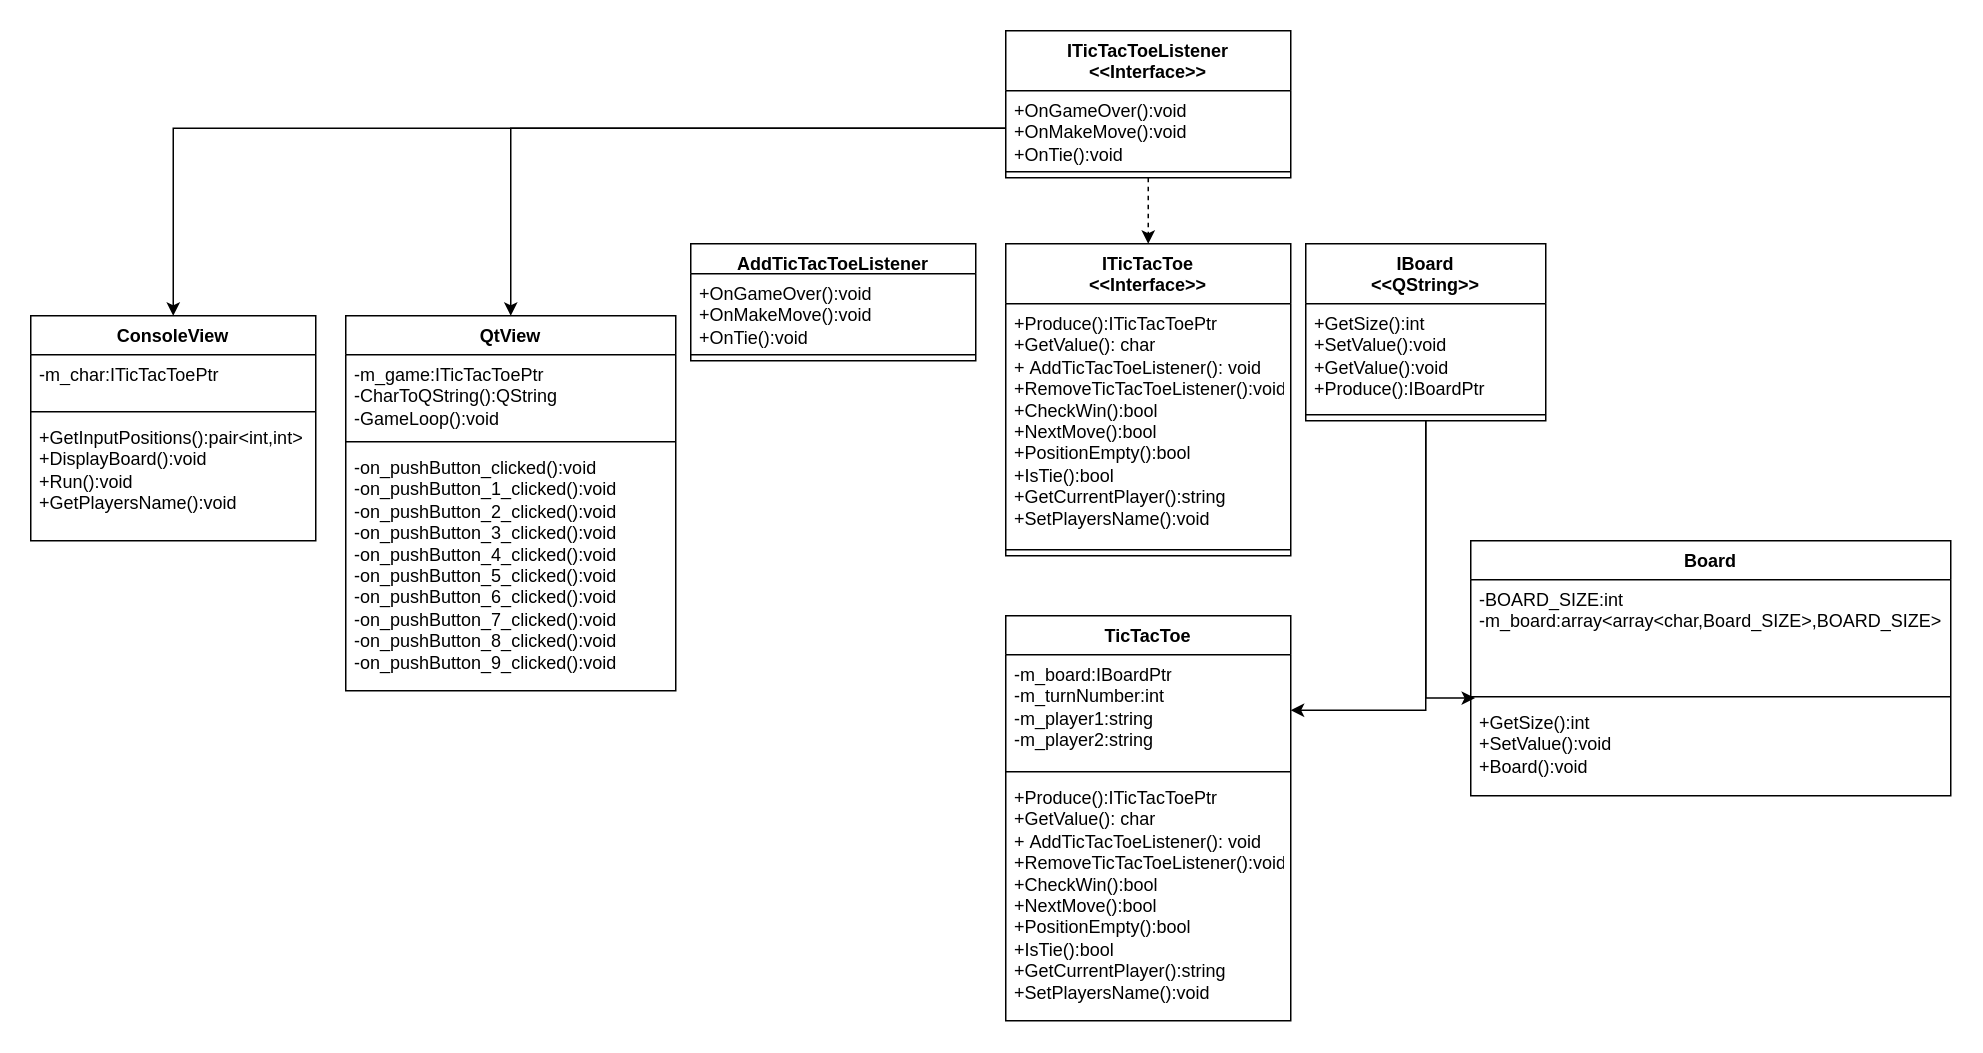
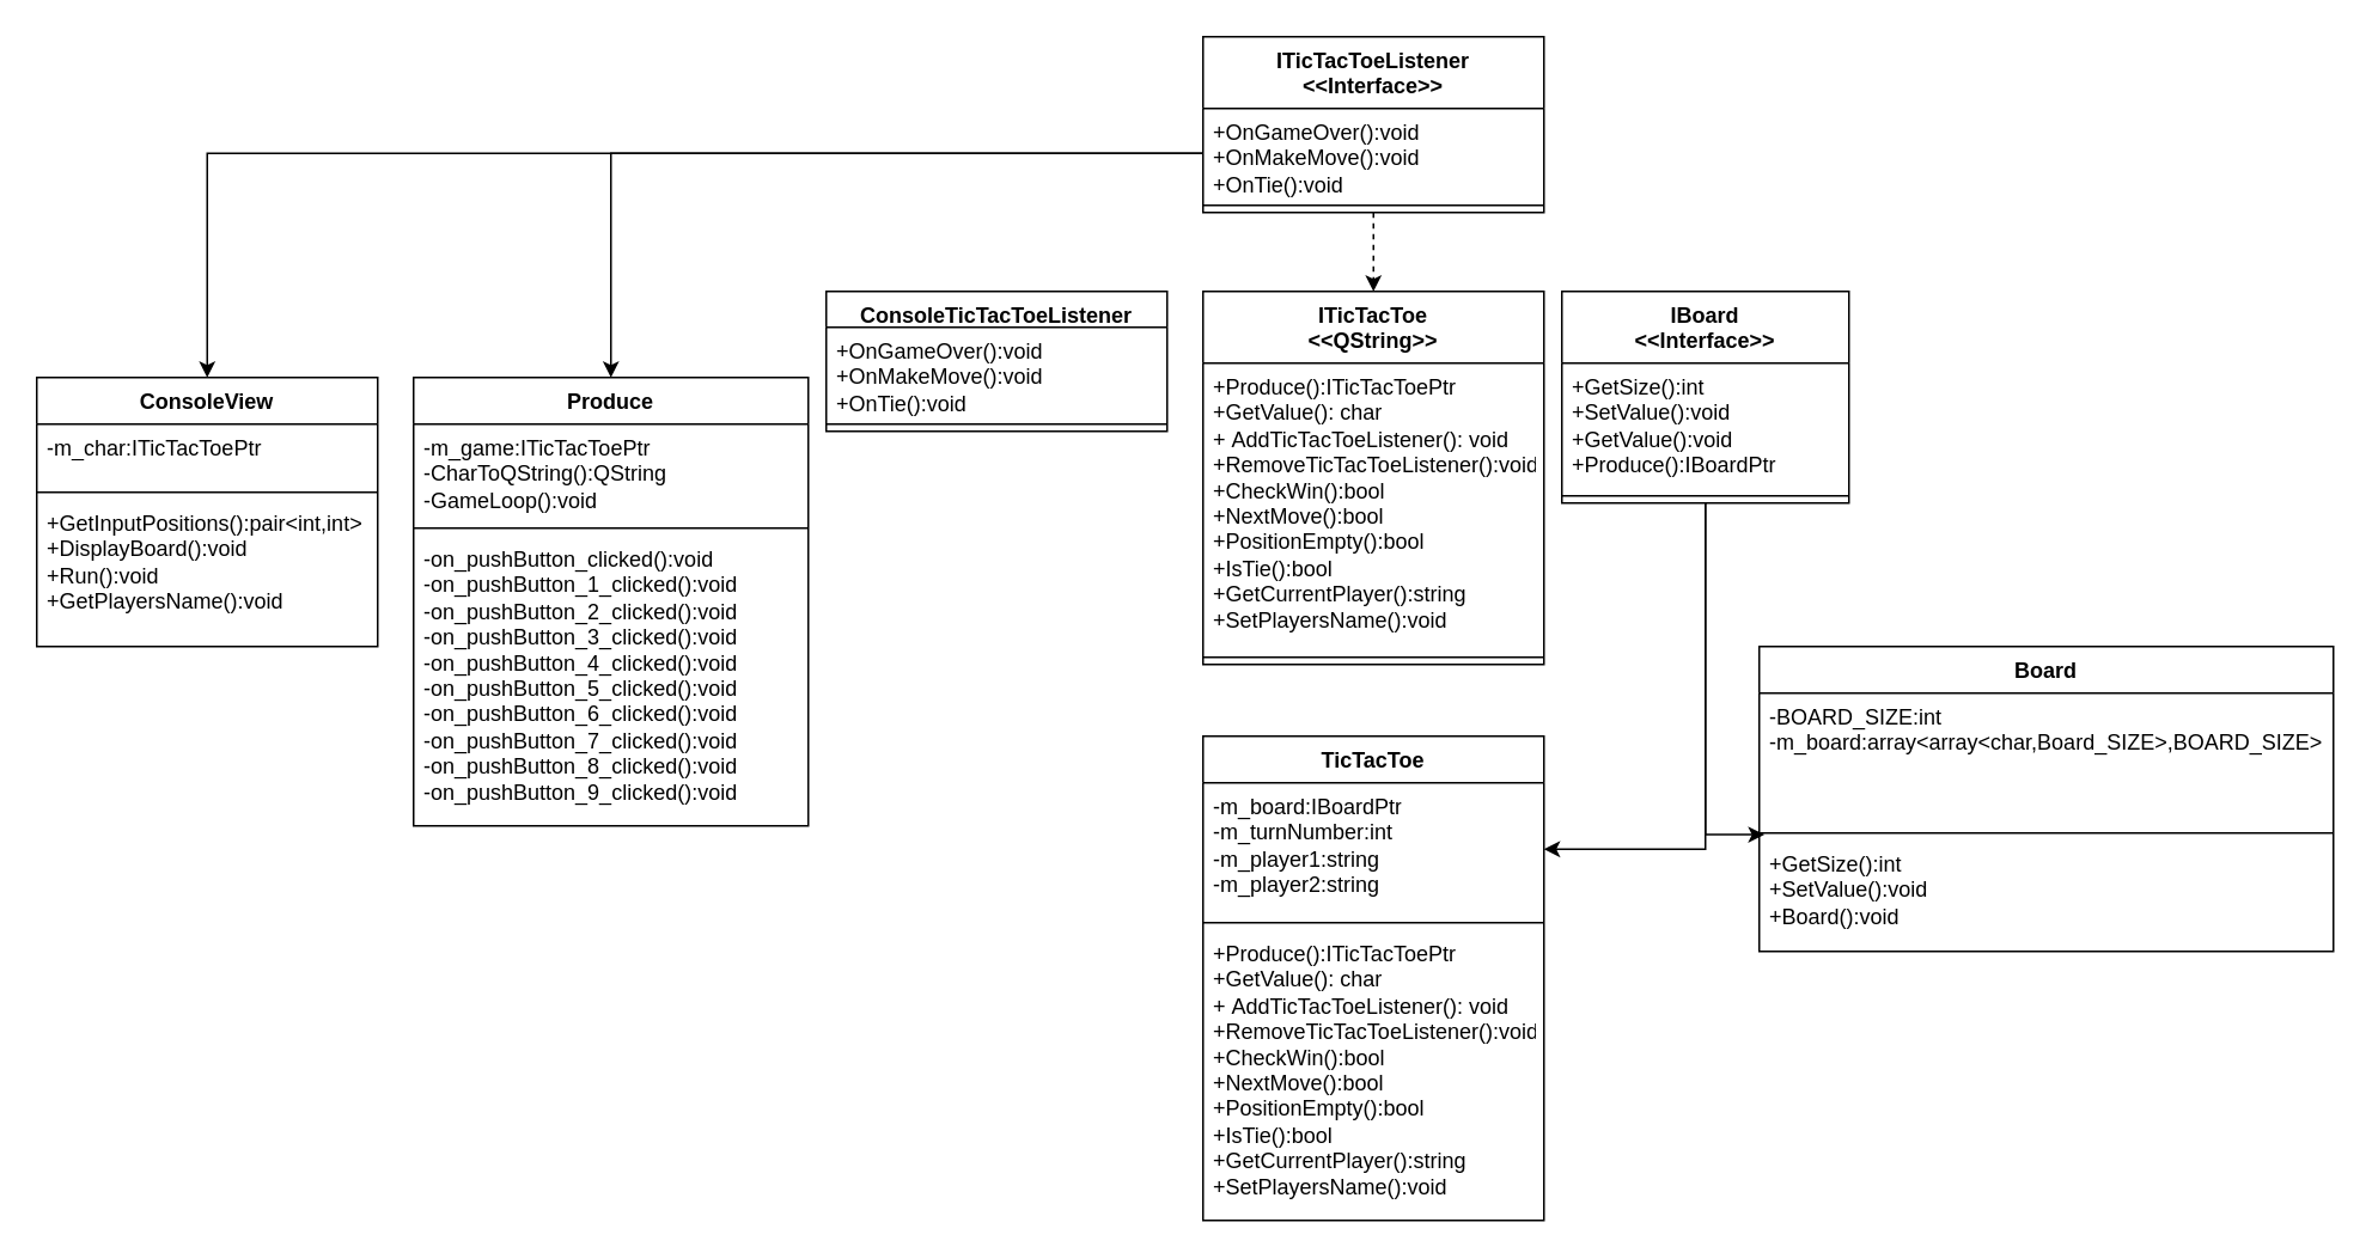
- <mxCell id="30" value="AddTicTacToeListener" style="swimlane;fontStyle=1;align=center;verticalAlign=top;childLayout=stackLayout;horizontal=1;startSize=20;horizontalStack=0;resizeParent=1;resizeParentMax=0;resizeLast=0;collapsible=1;marginBottom=0;whiteSpace=wrap;html=1;" vertex="1" parent="1"><mxGeometry x="460" y="162" width="190" height="78" as="geometry" /></mxCell>
+ <mxCell id="30" value="ConsoleTicTacToeListener" style="swimlane;fontStyle=1;align=center;verticalAlign=top;childLayout=stackLayout;horizontal=1;startSize=20;horizontalStack=0;resizeParent=1;resizeParentMax=0;resizeLast=0;collapsible=1;marginBottom=0;whiteSpace=wrap;html=1;" vertex="1" parent="1"><mxGeometry x="460" y="162" width="190" height="78" as="geometry" /></mxCell>
- <mxCell id="2" value="ITicTacToe&lt;br&gt;&amp;lt;&amp;lt;Interface&amp;gt;&amp;gt;" style="swimlane;fontStyle=1;align=center;verticalAlign=top;childLayout=stackLayout;horizontal=1;startSize=40;horizontalStack=0;resizeParent=1;resizeParentMax=0;resizeLast=0;collapsible=1;marginBottom=0;whiteSpace=wrap;html=1;" vertex="1" parent="1"><mxGeometry x="670" y="162" width="190" height="208" as="geometry" /></mxCell>
+ <mxCell id="2" value="ITicTacToe&lt;br&gt;&amp;lt;&amp;lt;QString&amp;gt;&amp;gt;" style="swimlane;fontStyle=1;align=center;verticalAlign=top;childLayout=stackLayout;horizontal=1;startSize=40;horizontalStack=0;resizeParent=1;resizeParentMax=0;resizeLast=0;collapsible=1;marginBottom=0;whiteSpace=wrap;html=1;" vertex="1" parent="1"><mxGeometry x="670" y="162" width="190" height="208" as="geometry" /></mxCell>
- <mxCell id="11" value="IBoard&lt;br style=&quot;border-color: var(--border-color); padding: 0px; margin: 0px; font-weight: 400;&quot;&gt;&amp;lt;&amp;lt;QString&amp;gt;&amp;gt;" style="swimlane;fontStyle=1;align=center;verticalAlign=top;childLayout=stackLayout;horizontal=1;startSize=40;horizontalStack=0;resizeParent=1;resizeParentMax=0;resizeLast=0;collapsible=1;marginBottom=0;whiteSpace=wrap;html=1;" vertex="1" parent="1"><mxGeometry x="870" y="162" width="160" height="118" as="geometry" /></mxCell>
+ <mxCell id="11" value="IBoard&lt;br style=&quot;border-color: var(--border-color); padding: 0px; margin: 0px; font-weight: 400;&quot;&gt;&amp;lt;&amp;lt;Interface&amp;gt;&amp;gt;" style="swimlane;fontStyle=1;align=center;verticalAlign=top;childLayout=stackLayout;horizontal=1;startSize=40;horizontalStack=0;resizeParent=1;resizeParentMax=0;resizeLast=0;collapsible=1;marginBottom=0;whiteSpace=wrap;html=1;" vertex="1" parent="1"><mxGeometry x="870" y="162" width="160" height="118" as="geometry" /></mxCell>
- <mxCell id="22" value="QtView" style="swimlane;fontStyle=1;align=center;verticalAlign=top;childLayout=stackLayout;horizontal=1;startSize=26;horizontalStack=0;resizeParent=1;resizeParentMax=0;resizeLast=0;collapsible=1;marginBottom=0;whiteSpace=wrap;html=1;" vertex="1" parent="1"><mxGeometry x="230" y="210" width="220" height="250" as="geometry" /></mxCell>
+ <mxCell id="22" value="Produce" style="swimlane;fontStyle=1;align=center;verticalAlign=top;childLayout=stackLayout;horizontal=1;startSize=26;horizontalStack=0;resizeParent=1;resizeParentMax=0;resizeLast=0;collapsible=1;marginBottom=0;whiteSpace=wrap;html=1;" vertex="1" parent="1"><mxGeometry x="230" y="210" width="220" height="250" as="geometry" /></mxCell>
